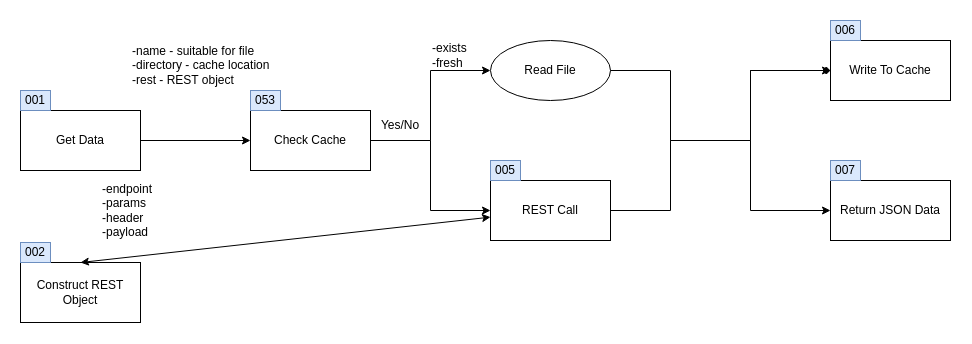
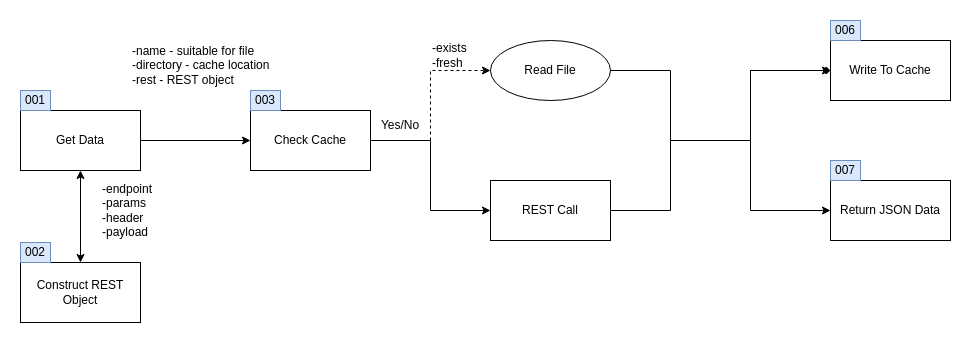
- <mxCell id="6" value="" style="endArrow=classic;html=1;rounded=0;exitX=1;exitY=0.5;exitDx=0;exitDy=0;entryX=0;entryY=0.5;entryDx=0;entryDy=0;" parent="1" source="3" target="5" edge="1"><mxGeometry width="50" height="50" relative="1" as="geometry"><mxPoint x="460" y="180" as="sourcePoint" /><mxPoint x="510" y="130" as="targetPoint" /><Array as="points"><mxPoint x="430" y="140" /><mxPoint x="430" y="70" /></Array></mxGeometry></mxCell>
+ <mxCell id="6" value="" style="endArrow=classic;html=1;rounded=0;exitX=1;exitY=0.5;exitDx=0;exitDy=0;entryX=0;entryY=0.5;entryDx=0;entryDy=0;dashed=1;" parent="1" source="3" target="5" edge="1"><mxGeometry width="50" height="50" relative="1" as="geometry"><mxPoint x="460" y="180" as="sourcePoint" /><mxPoint x="510" y="130" as="targetPoint" /><Array as="points"><mxPoint x="430" y="140" /><mxPoint x="430" y="70" /></Array></mxGeometry></mxCell>
- <mxCell id="22" value="053" style="text;html=1;strokeColor=#6c8ebf;fillColor=#dae8fc;align=center;verticalAlign=middle;whiteSpace=wrap;rounded=0;" vertex="1" parent="1"><mxGeometry x="250" y="90" width="30" height="20" as="geometry" /></mxCell>
+ <mxCell id="22" value="003" style="text;html=1;strokeColor=#6c8ebf;fillColor=#dae8fc;align=center;verticalAlign=middle;whiteSpace=wrap;rounded=0;" vertex="1" parent="1"><mxGeometry x="250" y="90" width="30" height="20" as="geometry" /></mxCell>
- <mxCell id="23" value="005" style="text;html=1;strokeColor=#6c8ebf;fillColor=#dae8fc;align=center;verticalAlign=middle;whiteSpace=wrap;rounded=0;" vertex="1" parent="1"><mxGeometry x="490" y="160" width="30" height="20" as="geometry" /></mxCell>
- <mxCell id="14" value="" style="endArrow=classic;startArrow=classic;html=1;rounded=0;exitX=0.5;exitY=0;exitDx=0;exitDy=0;" parent="1" source="13" target="2" edge="1"><mxGeometry width="50" height="50" relative="1" as="geometry"><mxPoint x="140" y="120" as="sourcePoint" /><mxPoint x="190" y="70" as="targetPoint" /></mxGeometry></mxCell>
+ <mxCell id="14" value="" style="endArrow=classic;startArrow=classic;html=1;rounded=0;exitX=0.5;exitY=0;exitDx=0;exitDy=0;entryX=0.5;entryY=1;entryDx=0;entryDy=0;" parent="1" source="13" target="10" edge="1"><mxGeometry width="50" height="50" relative="1" as="geometry"><mxPoint x="140" y="120" as="sourcePoint" /><mxPoint x="190" y="70" as="targetPoint" /></mxGeometry></mxCell>
